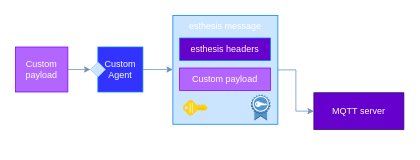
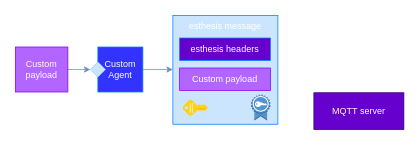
- <mxCell id="9" style="edgeStyle=orthogonalEdgeStyle;rounded=0;orthogonalLoop=1;jettySize=auto;html=1;strokeColor=#6c8ebf;fontColor=#FFFFFF;fillColor=#dae8fc;exitX=1;exitY=0.5;exitDx=0;exitDy=0;" edge="1" parent="1" source="11" target="8"><mxGeometry relative="1" as="geometry"><mxPoint x="200" y="102" as="sourcePoint" /><mxPoint x="240" y="119.5" as="targetPoint" /></mxGeometry></mxCell>
